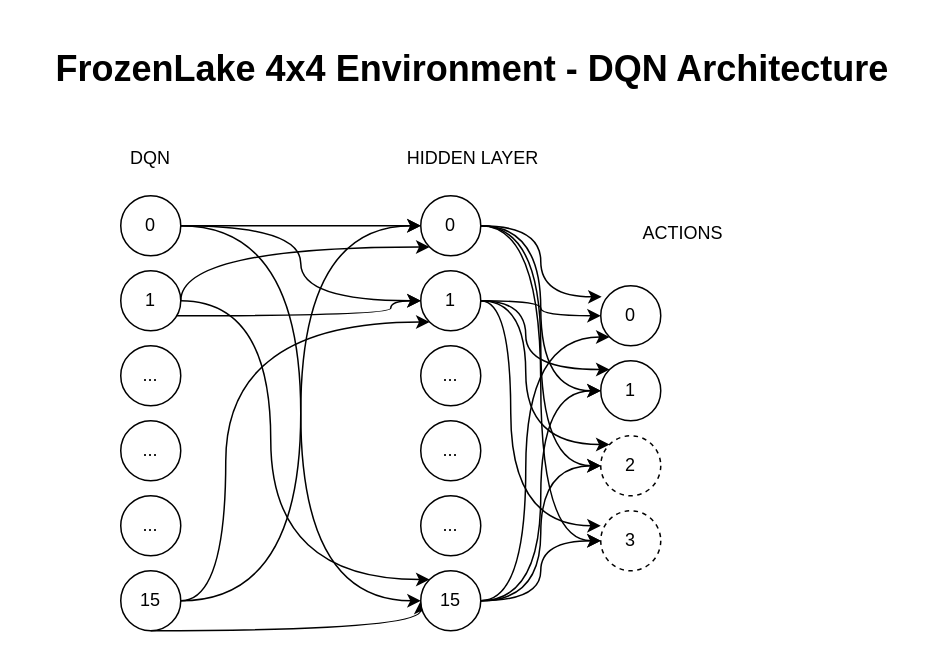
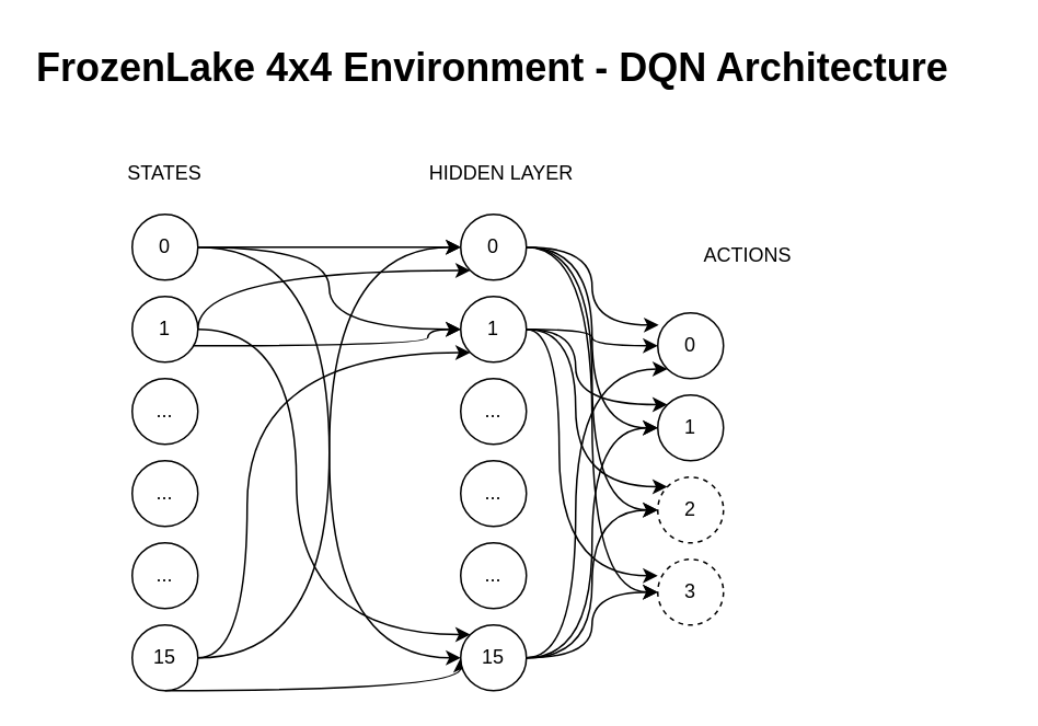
- <mxCell id="42" value="&lt;h1 style=&quot;margin-top: 0px;&quot;&gt;FrozenLake 4x4 Environment - DQN Architecture&amp;nbsp;&lt;/h1&gt;&lt;p&gt;&lt;br&gt;&lt;/p&gt;" style="text;html=1;whiteSpace=wrap;overflow=hidden;rounded=0;" vertex="1" parent="1"><mxGeometry x="35" y="25" width="590" height="40" as="geometry" /></mxCell>
+ <mxCell id="42" value="&lt;h1 style=&quot;margin-top: 0px;&quot;&gt;FrozenLake 4x4 Environment - DQN Architecture&amp;nbsp;&lt;/h1&gt;&lt;p&gt;&lt;br&gt;&lt;/p&gt;" style="text;html=1;whiteSpace=wrap;overflow=hidden;rounded=0;" vertex="1" parent="1"><mxGeometry x="20" y="20" width="590" height="40" as="geometry" /></mxCell>
- <mxCell id="39" value="DQN" style="text;html=1;align=center;verticalAlign=middle;whiteSpace=wrap;rounded=0;" vertex="1" parent="1"><mxGeometry x="70" y="90" width="60" height="30" as="geometry" /></mxCell>
+ <mxCell id="39" value="STATES" style="text;html=1;align=center;verticalAlign=middle;whiteSpace=wrap;rounded=0;" vertex="1" parent="1"><mxGeometry x="70" y="90" width="60" height="30" as="geometry" /></mxCell>
- <mxCell id="40" value="HIDDEN LAYER" style="text;html=1;align=center;verticalAlign=middle;whiteSpace=wrap;rounded=0;" vertex="1" parent="1"><mxGeometry x="270" y="90" width="90" height="30" as="geometry" /></mxCell>
+ <mxCell id="40" value="HIDDEN LAYER" style="text;html=1;align=center;verticalAlign=middle;whiteSpace=wrap;rounded=0;" vertex="1" parent="1"><mxGeometry x="260" y="90" width="90" height="30" as="geometry" /></mxCell>
